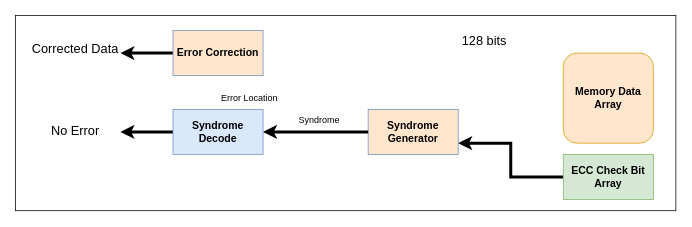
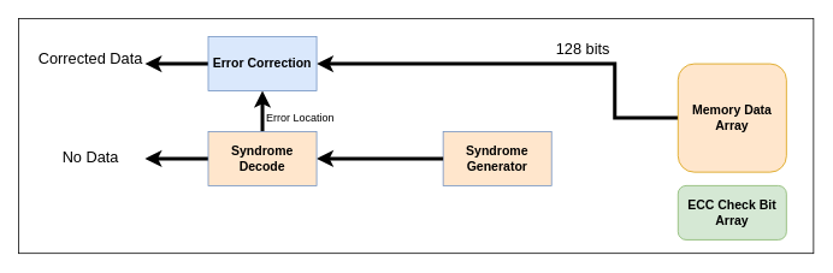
- <mxCell id="16" value="Error Correction" style="rounded=0;whiteSpace=wrap;html=1;fillColor=#ffe6cc;strokeColor=#6c8ebf;fontStyle=1;fontSize=14;" vertex="1" parent="1"><mxGeometry x="230" y="40" width="120" height="60" as="geometry" /></mxCell>
+ <mxCell id="16" value="Error Correction" style="rounded=0;whiteSpace=wrap;html=1;fillColor=#dae8fc;strokeColor=#6c8ebf;fontStyle=1;fontSize=14;" vertex="1" parent="1"><mxGeometry x="230" y="40" width="120" height="60" as="geometry" /></mxCell>
+ <mxCell id="4" style="edgeStyle=orthogonalEdgeStyle;rounded=0;orthogonalLoop=1;jettySize=auto;html=1;entryX=1;entryY=0.5;entryDx=0;entryDy=0;strokeWidth=4;" edge="1" parent="1" source="5" target="16"><mxGeometry relative="1" as="geometry"><Array as="points"><mxPoint x="680" y="130" /><mxPoint x="680" y="70" /></Array></mxGeometry></mxCell>
+ <mxCell id="12" style="edgeStyle=orthogonalEdgeStyle;rounded=0;orthogonalLoop=1;jettySize=auto;html=1;entryX=0.5;entryY=1;entryDx=0;entryDy=0;strokeWidth=4;" edge="1" parent="1" source="14" target="16"><mxGeometry relative="1" as="geometry" /></mxCell>
- <mxCell id="9" value="&lt;span style=&quot;font-size: 12px;&quot;&gt;&lt;font style=&quot;font-size: 12px;&quot;&gt;Syndrome&lt;/font&gt;&lt;/span&gt;" style="text;html=1;align=center;verticalAlign=middle;whiteSpace=wrap;rounded=0;fontStyle=0;fontSize=12;" vertex="1" parent="1"><mxGeometry x="390" y="145" width="70" height="30" as="geometry" /></mxCell>
- <mxCell id="18" value="&lt;span&gt;&lt;font style=&quot;font-size: 17px;&quot;&gt;No Error&lt;/font&gt;&lt;/span&gt;" style="text;html=1;align=center;verticalAlign=middle;whiteSpace=wrap;rounded=0;fontStyle=0" vertex="1" parent="1"><mxGeometry x="40" y="160" width="120" height="30" as="geometry" /></mxCell>
+ <mxCell id="18" value="&lt;span&gt;&lt;font style=&quot;font-size: 17px;&quot;&gt;No Data&lt;/font&gt;&lt;/span&gt;" style="text;html=1;align=center;verticalAlign=middle;whiteSpace=wrap;rounded=0;fontStyle=0" vertex="1" parent="1"><mxGeometry x="40" y="160" width="120" height="30" as="geometry" /></mxCell>
- <mxCell id="14" value="Syndrome Decode" style="rounded=0;whiteSpace=wrap;html=1;fillColor=#dae8fc;strokeColor=#6c8ebf;fontStyle=1;fontSize=14;" vertex="1" parent="1"><mxGeometry x="230" y="145" width="120" height="60" as="geometry" /></mxCell>
+ <mxCell id="14" value="Syndrome Decode" style="rounded=0;whiteSpace=wrap;html=1;fillColor=#ffe6cc;strokeColor=#6c8ebf;fontStyle=1;fontSize=14;" vertex="1" parent="1"><mxGeometry x="230" y="145" width="120" height="60" as="geometry" /></mxCell>
- <mxCell id="6" style="edgeStyle=orthogonalEdgeStyle;rounded=0;orthogonalLoop=1;jettySize=auto;html=1;entryX=1;entryY=0.75;entryDx=0;entryDy=0;strokeWidth=4;" edge="1" parent="1" source="7" target="3"><mxGeometry relative="1" as="geometry"><mxPoint x="480" y="350" as="targetPoint" /></mxGeometry></mxCell>
- <mxCell id="7" value="ECC Check Bit Array" style="rounded=0;whiteSpace=wrap;html=1;fillColor=#d5e8d4;strokeColor=#82b366;fontSize=14;fontStyle=1" vertex="1" parent="1"><mxGeometry x="750" y="205" width="120" height="60" as="geometry" /></mxCell>
+ <mxCell id="7" value="ECC Check Bit Array" style="whiteSpace=wrap;html=1;fillColor=#d5e8d4;strokeColor=#82b366;fontSize=14;fontStyle=1;rounded=1;" vertex="1" parent="1"><mxGeometry x="750" y="205" width="120" height="60" as="geometry" /></mxCell>
